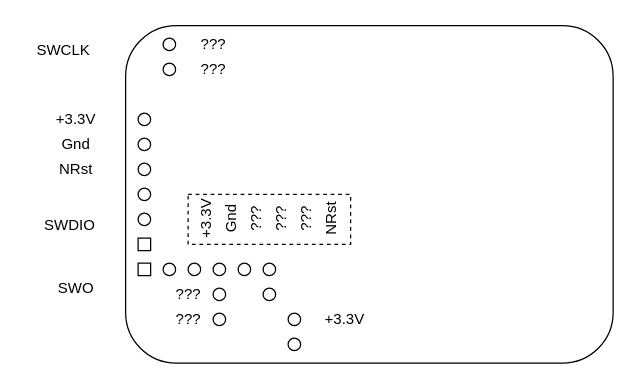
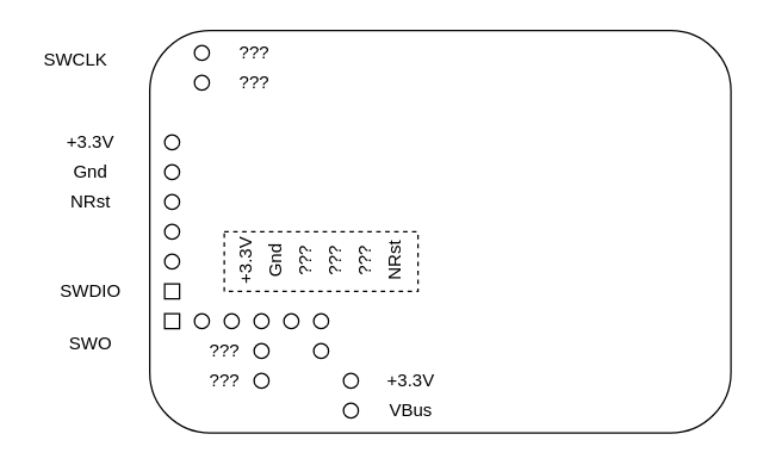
- <mxCell id="15" value="SWDIO" style="text;html=1;align=center;verticalAlign=middle;resizable=0;points=[];autosize=1;" vertex="1" parent="1"><mxGeometry x="25" y="170" width="60" height="20" as="geometry" /></mxCell>
+ <mxCell id="15" value="SWDIO" style="text;html=1;align=center;verticalAlign=middle;resizable=0;points=[];autosize=1;" vertex="1" parent="1"><mxGeometry x="30" y="185" width="60" height="20" as="geometry" /></mxCell>
+ <mxCell id="29" value="VBus" style="text;html=1;align=center;verticalAlign=middle;resizable=0;points=[];autosize=1;" vertex="1" parent="1"><mxGeometry x="255" y="265" width="40" height="20" as="geometry" /></mxCell>
